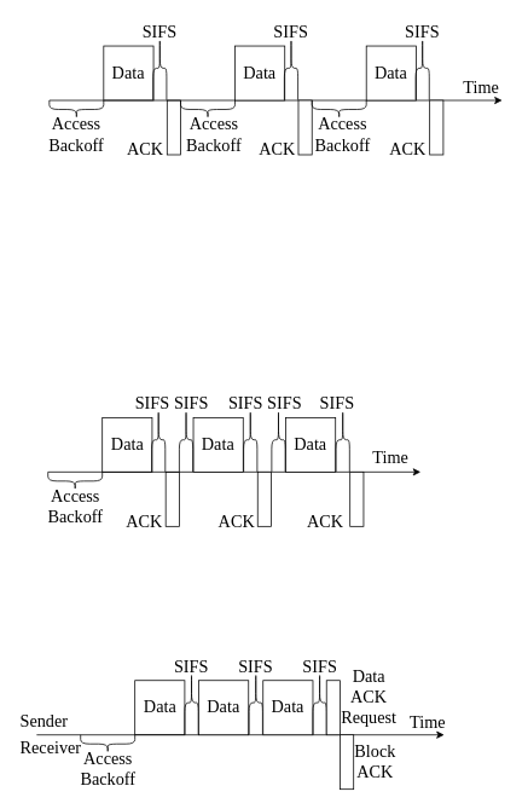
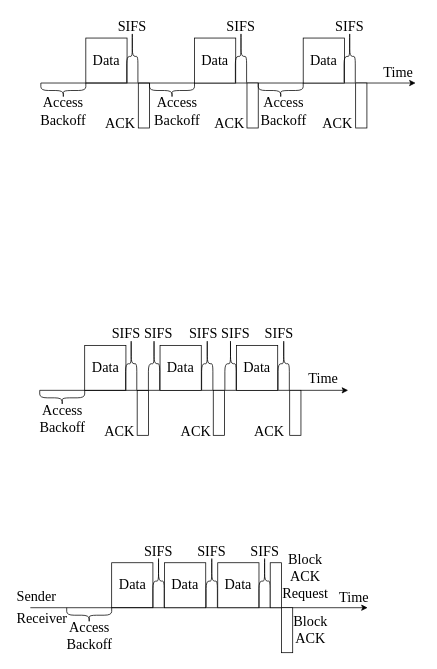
- <mxCell id="64" value="Data ACK&lt;br&gt;Request" style="text;html=1;strokeColor=none;fillColor=none;align=center;verticalAlign=middle;whiteSpace=wrap;rounded=0;fontFamily=Times New Roman;fontSize=19;" vertex="1" parent="1"><mxGeometry x="377" y="728" width="60" height="82" as="geometry" /></mxCell>
+ <mxCell id="64" value="Block ACK&lt;br&gt;Request" style="text;html=1;strokeColor=none;fillColor=none;align=center;verticalAlign=middle;whiteSpace=wrap;rounded=0;fontFamily=Times New Roman;fontSize=19;" vertex="1" parent="1"><mxGeometry x="377" y="728" width="60" height="82" as="geometry" /></mxCell>
